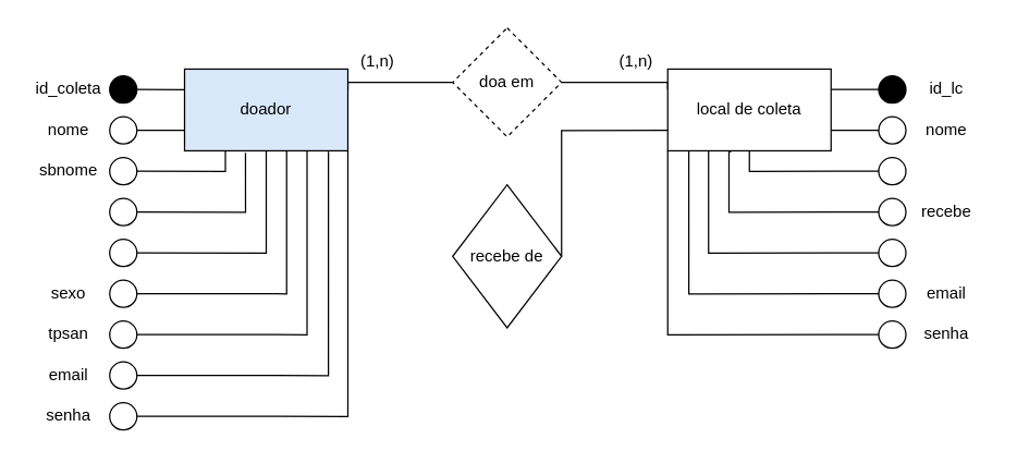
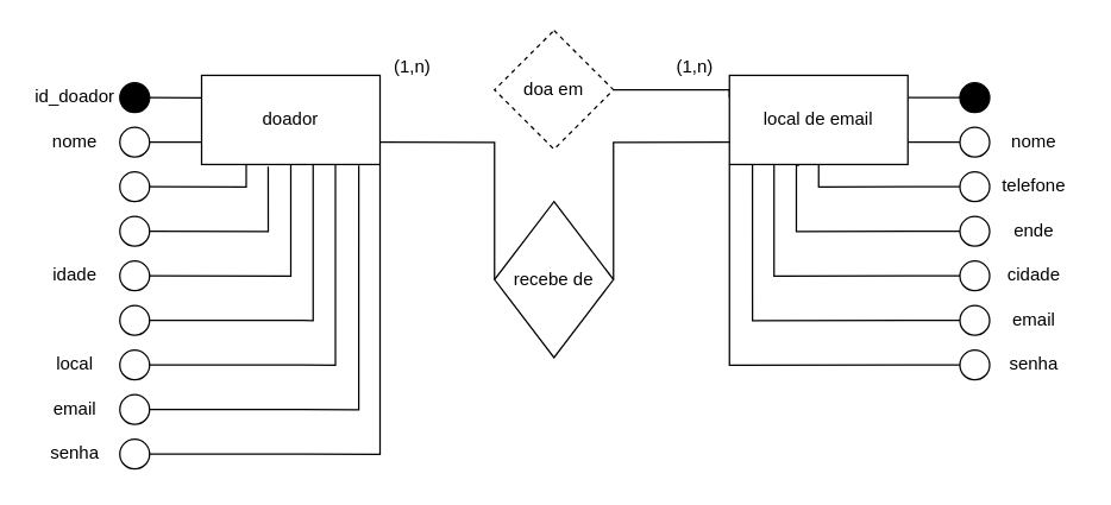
- <mxCell id="2" style="edgeStyle=orthogonalEdgeStyle;rounded=0;orthogonalLoop=1;jettySize=auto;html=1;exitX=1;exitY=0.25;exitDx=0;exitDy=0;entryX=0;entryY=0.5;entryDx=0;entryDy=0;endArrow=none;endFill=0;" parent="1" source="3" target="5" edge="1"><mxGeometry relative="1" as="geometry"><Array as="points"><mxPoint x="255" y="60" /></Array></mxGeometry></mxCell>
- <mxCell id="20" value="id_coleta" style="text;html=1;align=center;verticalAlign=middle;whiteSpace=wrap;rounded=0;" parent="1" vertex="1"><mxGeometry x="20" y="50.25" width="60" height="30" as="geometry" /></mxCell>
+ <mxCell id="20" value="id_doador" style="text;html=1;align=center;verticalAlign=middle;whiteSpace=wrap;rounded=0;" parent="1" vertex="1"><mxGeometry x="20" y="50.25" width="60" height="30" as="geometry" /></mxCell>
- <mxCell id="47" value="id_lc" style="text;html=1;align=center;verticalAlign=middle;whiteSpace=wrap;rounded=0;" parent="1" vertex="1"><mxGeometry x="665" y="50.25" width="60" height="30" as="geometry" /></mxCell>
- <mxCell id="3" value="doador" style="rounded=0;whiteSpace=wrap;html=1;fillColor=#dae8fc;" parent="1" vertex="1"><mxGeometry x="135" y="50.25" width="120" height="60" as="geometry" /></mxCell>
+ <mxCell id="3" value="doador" style="rounded=0;whiteSpace=wrap;html=1;" parent="1" vertex="1"><mxGeometry x="135" y="50.25" width="120" height="60" as="geometry" /></mxCell>
- <mxCell id="9" value="local de coleta" style="rounded=0;whiteSpace=wrap;html=1;" parent="1" vertex="1"><mxGeometry x="490" y="50.25" width="120" height="60" as="geometry" /></mxCell>
+ <mxCell id="9" value="local de email" style="rounded=0;whiteSpace=wrap;html=1;" parent="1" vertex="1"><mxGeometry x="490" y="50.25" width="120" height="60" as="geometry" /></mxCell>
+ <mxCell id="58" style="edgeStyle=orthogonalEdgeStyle;rounded=0;orthogonalLoop=1;jettySize=auto;html=1;exitX=0;exitY=0.5;exitDx=0;exitDy=0;entryX=1;entryY=0.75;entryDx=0;entryDy=0;endArrow=none;endFill=0;" edge="1" parent="1" source="59" target="3"><mxGeometry relative="1" as="geometry"><Array as="points"><mxPoint x="332" y="95" /></Array></mxGeometry></mxCell>
- <mxCell id="41" value="sbnome" style="text;html=1;align=center;verticalAlign=middle;whiteSpace=wrap;rounded=0;" parent="1" vertex="1"><mxGeometry x="20" y="110.25" width="60" height="30" as="geometry" /></mxCell>
+ <mxCell id="54" value="telefone" style="text;html=1;align=center;verticalAlign=middle;whiteSpace=wrap;rounded=0;" parent="1" vertex="1"><mxGeometry x="665" y="110.25" width="60" height="30" as="geometry" /></mxCell>
- <mxCell id="51" value="recebe" style="text;html=1;align=center;verticalAlign=middle;whiteSpace=wrap;rounded=0;" parent="1" vertex="1"><mxGeometry x="665" y="140.25" width="60" height="30" as="geometry" /></mxCell>
+ <mxCell id="51" value="ende" style="text;html=1;align=center;verticalAlign=middle;whiteSpace=wrap;rounded=0;" parent="1" vertex="1"><mxGeometry x="665" y="140.25" width="60" height="30" as="geometry" /></mxCell>
+ <mxCell id="22" value="idade" style="text;html=1;align=center;verticalAlign=middle;whiteSpace=wrap;rounded=0;" parent="1" vertex="1"><mxGeometry x="20" y="170.25" width="60" height="30" as="geometry" /></mxCell>
+ <mxCell id="52" value="cidade" style="text;html=1;align=center;verticalAlign=middle;whiteSpace=wrap;rounded=0;" parent="1" vertex="1"><mxGeometry x="665" y="170.25" width="60" height="30" as="geometry" /></mxCell>
- <mxCell id="24" value="sexo" style="text;html=1;align=center;verticalAlign=middle;whiteSpace=wrap;rounded=0;" parent="1" vertex="1"><mxGeometry x="20" y="200.25" width="60" height="30" as="geometry" /></mxCell>
- <mxCell id="23" value="tpsan" style="text;html=1;align=center;verticalAlign=middle;whiteSpace=wrap;rounded=0;" parent="1" vertex="1"><mxGeometry x="20" y="230.25" width="60" height="30" as="geometry" /></mxCell>
+ <mxCell id="23" value="local" style="text;html=1;align=center;verticalAlign=middle;whiteSpace=wrap;rounded=0;" parent="1" vertex="1"><mxGeometry x="20" y="230.25" width="60" height="30" as="geometry" /></mxCell>
